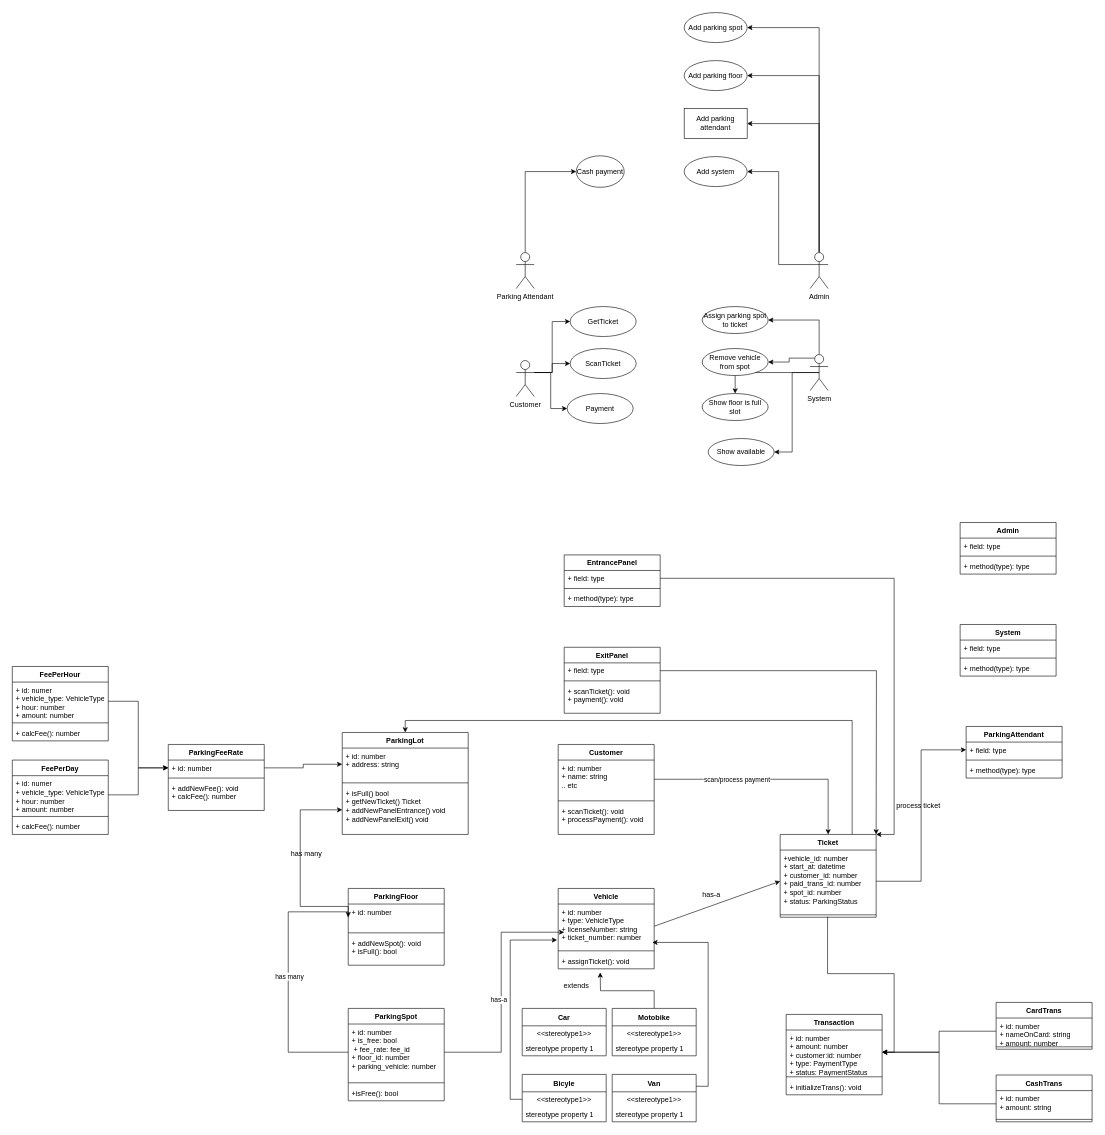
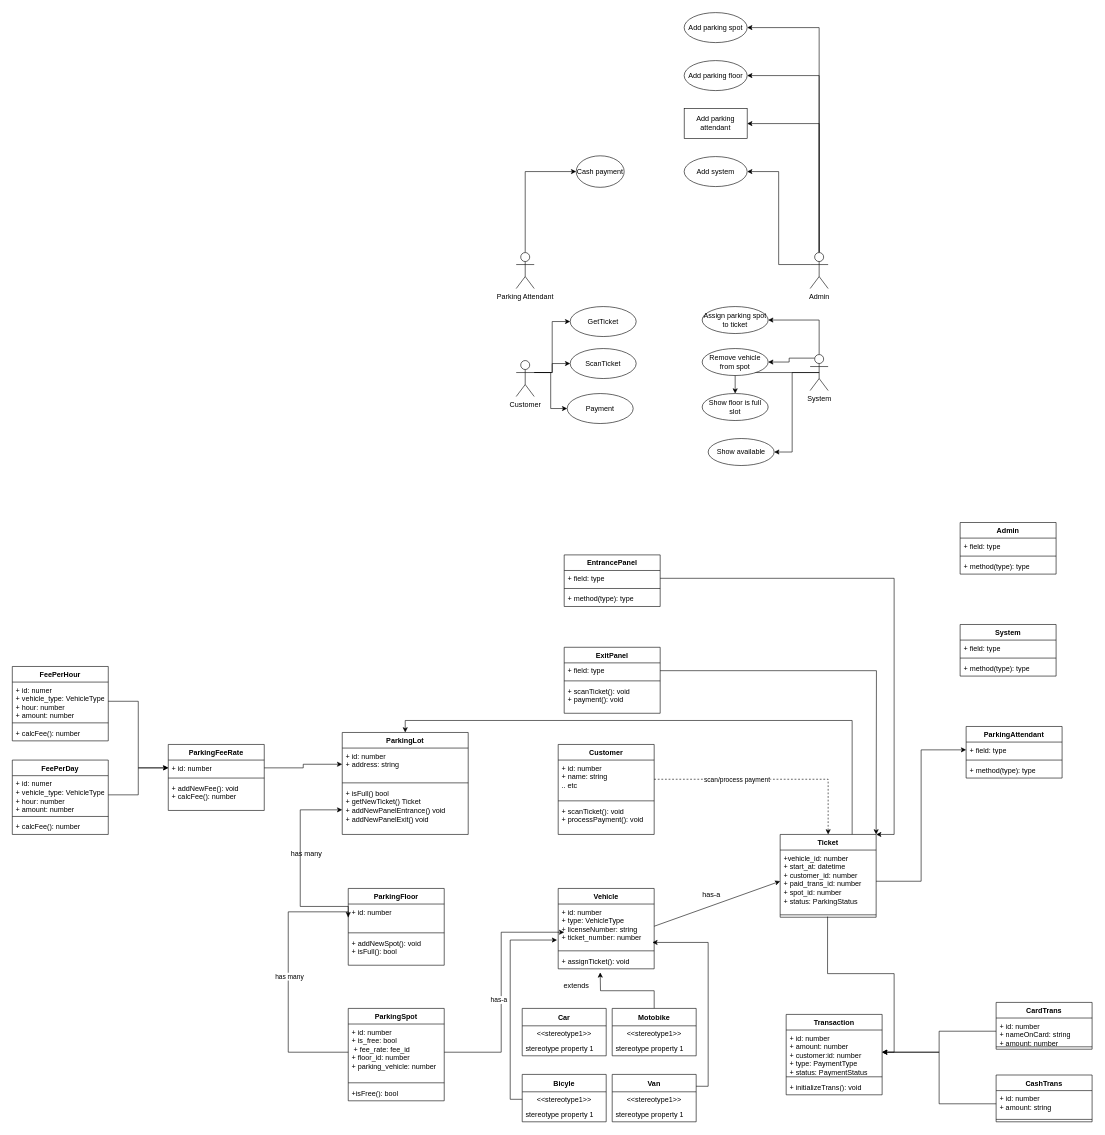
- <mxCell id="59" style="edgeStyle=orthogonalEdgeStyle;rounded=0;orthogonalLoop=1;jettySize=auto;html=1;exitX=1;exitY=0.5;exitDx=0;exitDy=0;" edge="1" parent="1" source="35" target="43"><mxGeometry relative="1" as="geometry" /></mxCell>
+ <mxCell id="59" style="edgeStyle=orthogonalEdgeStyle;rounded=0;orthogonalLoop=1;jettySize=auto;html=1;exitX=1;exitY=0.5;exitDx=0;exitDy=0;dashed=1;" edge="1" parent="1" source="35" target="43"><mxGeometry relative="1" as="geometry" /></mxCell>
- <mxCell id="66" value="process ticket" style="text;html=1;align=center;verticalAlign=middle;resizable=0;points=[];autosize=1;strokeColor=none;fillColor=none;" vertex="1" parent="1"><mxGeometry x="1480" y="1328" width="100" height="30" as="geometry" /></mxCell>
